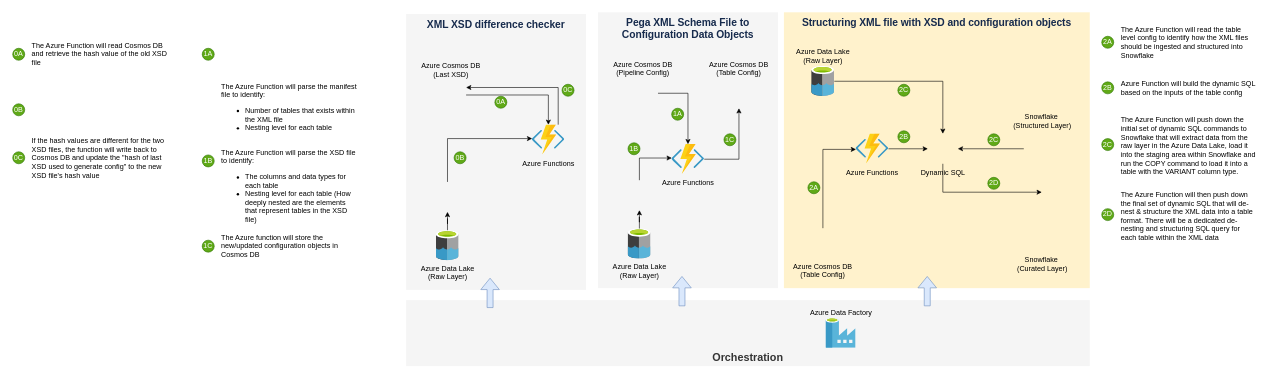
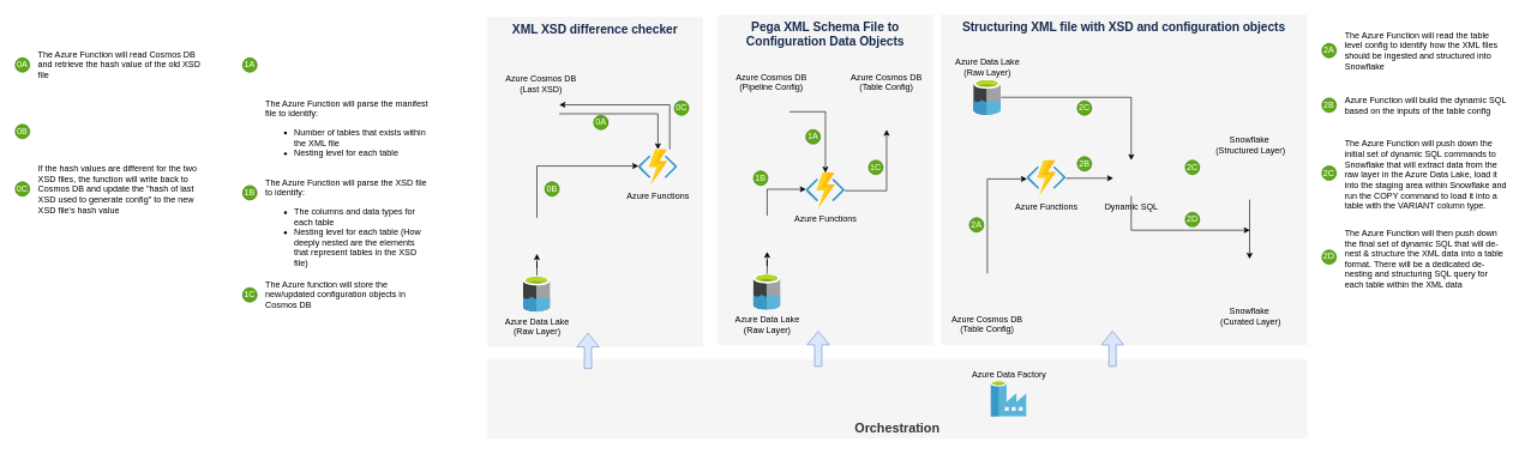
- <mxCell id="2" value="&lt;span style=&quot;color: rgb(23 , 43 , 77) ; font-family: , &amp;quot;blinkmacsystemfont&amp;quot; , &amp;quot;segoe ui&amp;quot; , &amp;quot;roboto&amp;quot; , &amp;quot;noto sans&amp;quot; , &amp;quot;ubuntu&amp;quot; , &amp;quot;droid sans&amp;quot; , &amp;quot;helvetica neue&amp;quot; , sans-serif ; font-size: 1.43em ; letter-spacing: -0.008em&quot;&gt;Structuring XML file with XSD and configuration objects&lt;/span&gt;" style="rounded=0;whiteSpace=wrap;html=1;fillColor=#fff2cc;fontColor=#333333;strokeColor=none;verticalAlign=top;fontStyle=1;" parent="1" vertex="1"><mxGeometry x="1306" y="20" width="510" height="460" as="geometry" /></mxCell>
+ <mxCell id="2" value="&lt;span style=&quot;color: rgb(23 , 43 , 77) ; font-family: , &amp;quot;blinkmacsystemfont&amp;quot; , &amp;quot;segoe ui&amp;quot; , &amp;quot;roboto&amp;quot; , &amp;quot;noto sans&amp;quot; , &amp;quot;ubuntu&amp;quot; , &amp;quot;droid sans&amp;quot; , &amp;quot;helvetica neue&amp;quot; , sans-serif ; font-size: 1.43em ; letter-spacing: -0.008em&quot;&gt;Structuring XML file with XSD and configuration objects&lt;/span&gt;" style="rounded=0;whiteSpace=wrap;html=1;fillColor=#f5f5f5;fontColor=#333333;strokeColor=none;verticalAlign=top;fontStyle=1" parent="1" vertex="1"><mxGeometry x="1306" y="20" width="510" height="460" as="geometry" /></mxCell>
- <mxCell id="16" style="edgeStyle=orthogonalEdgeStyle;rounded=0;orthogonalLoop=1;jettySize=auto;html=1;" parent="1" source="17" target="8" edge="1"><mxGeometry relative="1" as="geometry" /></mxCell>
+ <mxCell id="16" style="edgeStyle=orthogonalEdgeStyle;rounded=0;orthogonalLoop=1;jettySize=auto;html=1;" parent="1" source="17" target="15" edge="1"><mxGeometry relative="1" as="geometry" /></mxCell>
